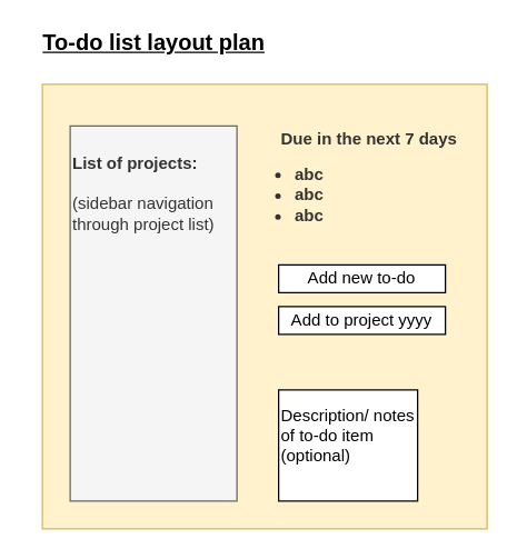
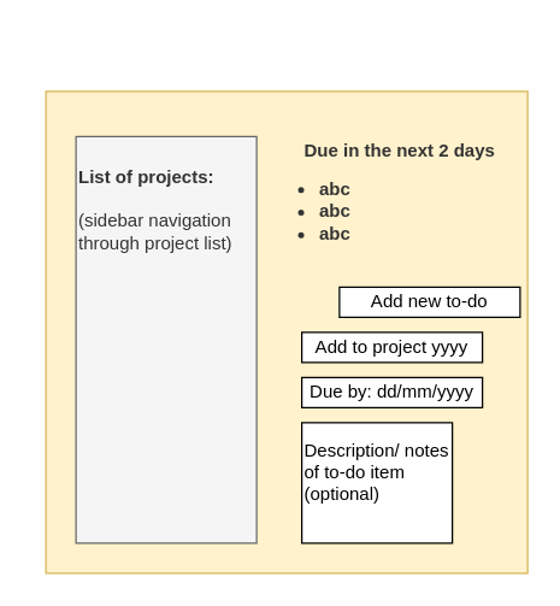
- <mxCell id="12" value="To-do list layout plan" style="text;html=1;align=center;verticalAlign=middle;resizable=0;points=[];autosize=1;strokeColor=none;fontStyle=5;fontSize=16;" vertex="1" parent="1"><mxGeometry x="20" y="20" width="180" height="20" as="geometry" /></mxCell>
- <mxCell id="5" value="Due in the next 7 days" style="rounded=0;whiteSpace=wrap;html=1;fontColor=#333333;strokeColor=none;align=left;fontStyle=1;fillColor=none;" vertex="1" parent="1"><mxGeometry x="200" y="80" width="130" height="40" as="geometry" /></mxCell>
+ <mxCell id="5" value="Due in the next 2 days" style="rounded=0;whiteSpace=wrap;html=1;fontColor=#333333;strokeColor=none;align=left;fontStyle=1;fillColor=none;" vertex="1" parent="1"><mxGeometry x="200" y="80" width="130" height="40" as="geometry" /></mxCell>
- <mxCell id="3" value="Add new to-do" style="rounded=0;whiteSpace=wrap;html=1;" vertex="1" parent="1"><mxGeometry x="200" y="190" width="120" height="20" as="geometry" /></mxCell>
+ <mxCell id="3" value="Add new to-do" style="rounded=0;whiteSpace=wrap;html=1;" vertex="1" parent="1"><mxGeometry x="225" y="190" width="120" height="20" as="geometry" /></mxCell>
+ <mxCell id="11" value="Due by: dd/mm/yyyy" style="rounded=0;whiteSpace=wrap;html=1;" vertex="1" parent="1"><mxGeometry x="200" y="250" width="120" height="20" as="geometry" /></mxCell>
